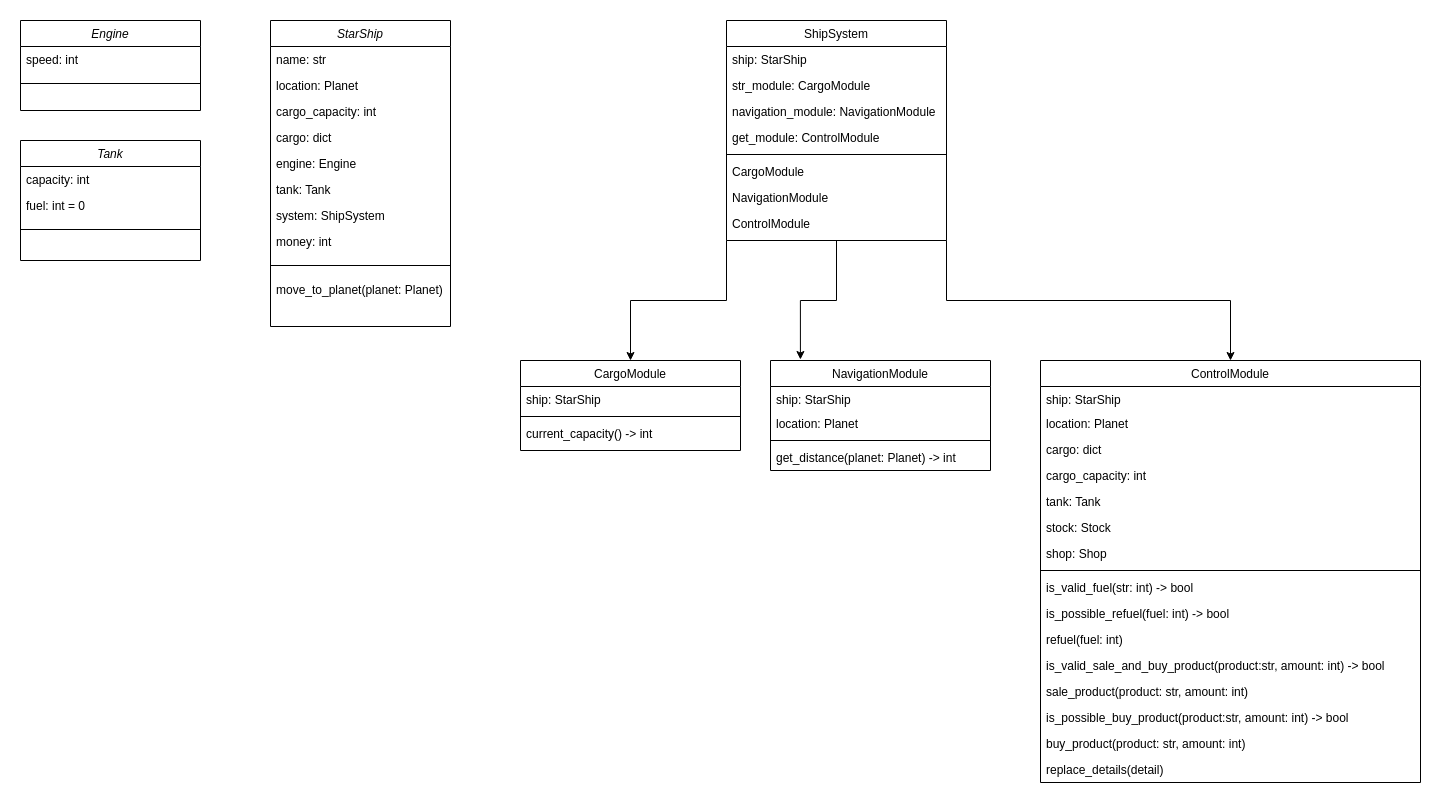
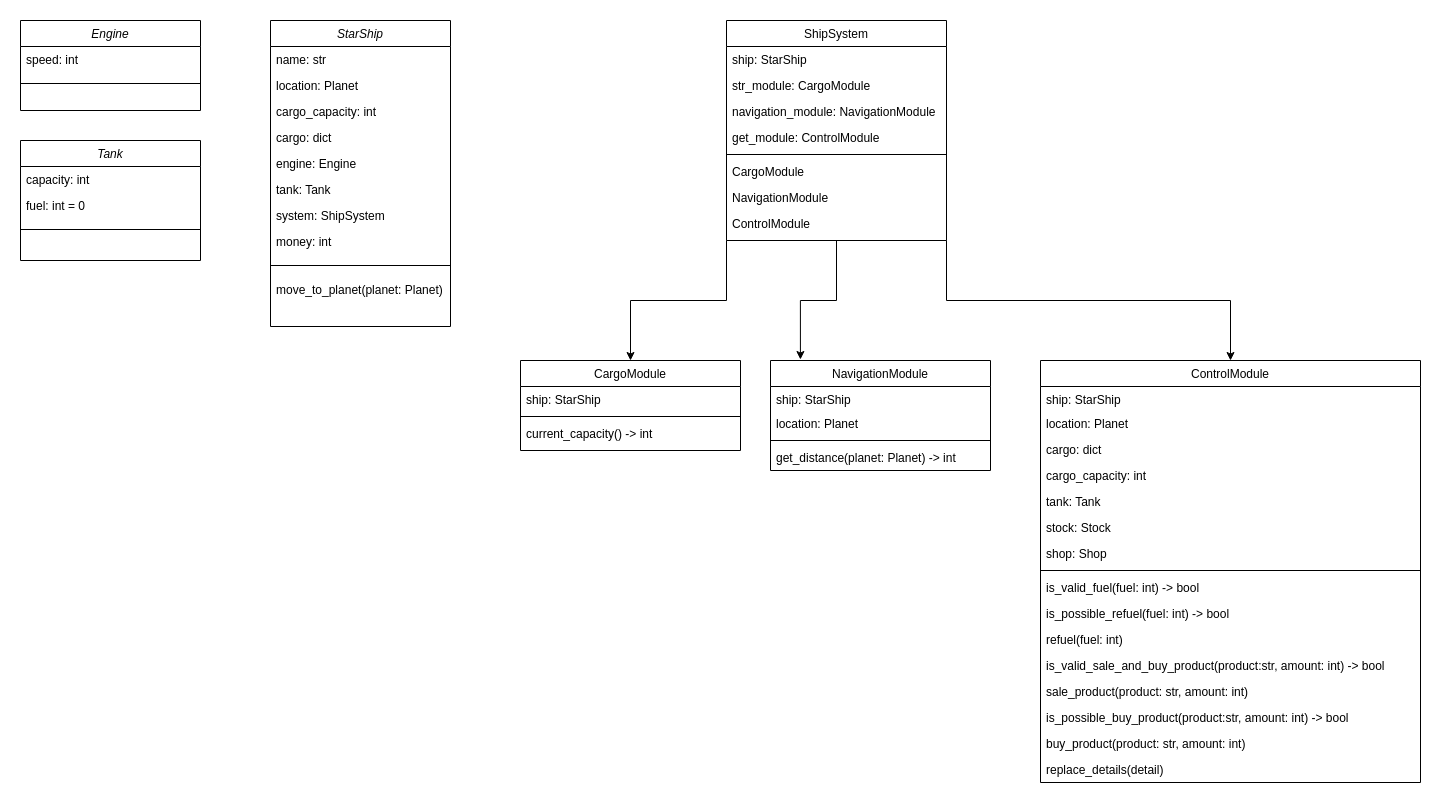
- <mxCell id="43" value="is_valid_fuel(str: int) -&gt; bool" style="text;align=left;verticalAlign=top;spacingLeft=4;spacingRight=4;overflow=hidden;rotatable=0;points=[[0,0.5],[1,0.5]];portConstraint=eastwest;" parent="34" vertex="1"><mxGeometry y="214" width="380" height="26" as="geometry" /></mxCell>
+ <mxCell id="43" value="is_valid_fuel(fuel: int) -&gt; bool" style="text;align=left;verticalAlign=top;spacingLeft=4;spacingRight=4;overflow=hidden;rotatable=0;points=[[0,0.5],[1,0.5]];portConstraint=eastwest;" parent="34" vertex="1"><mxGeometry y="214" width="380" height="26" as="geometry" /></mxCell>
